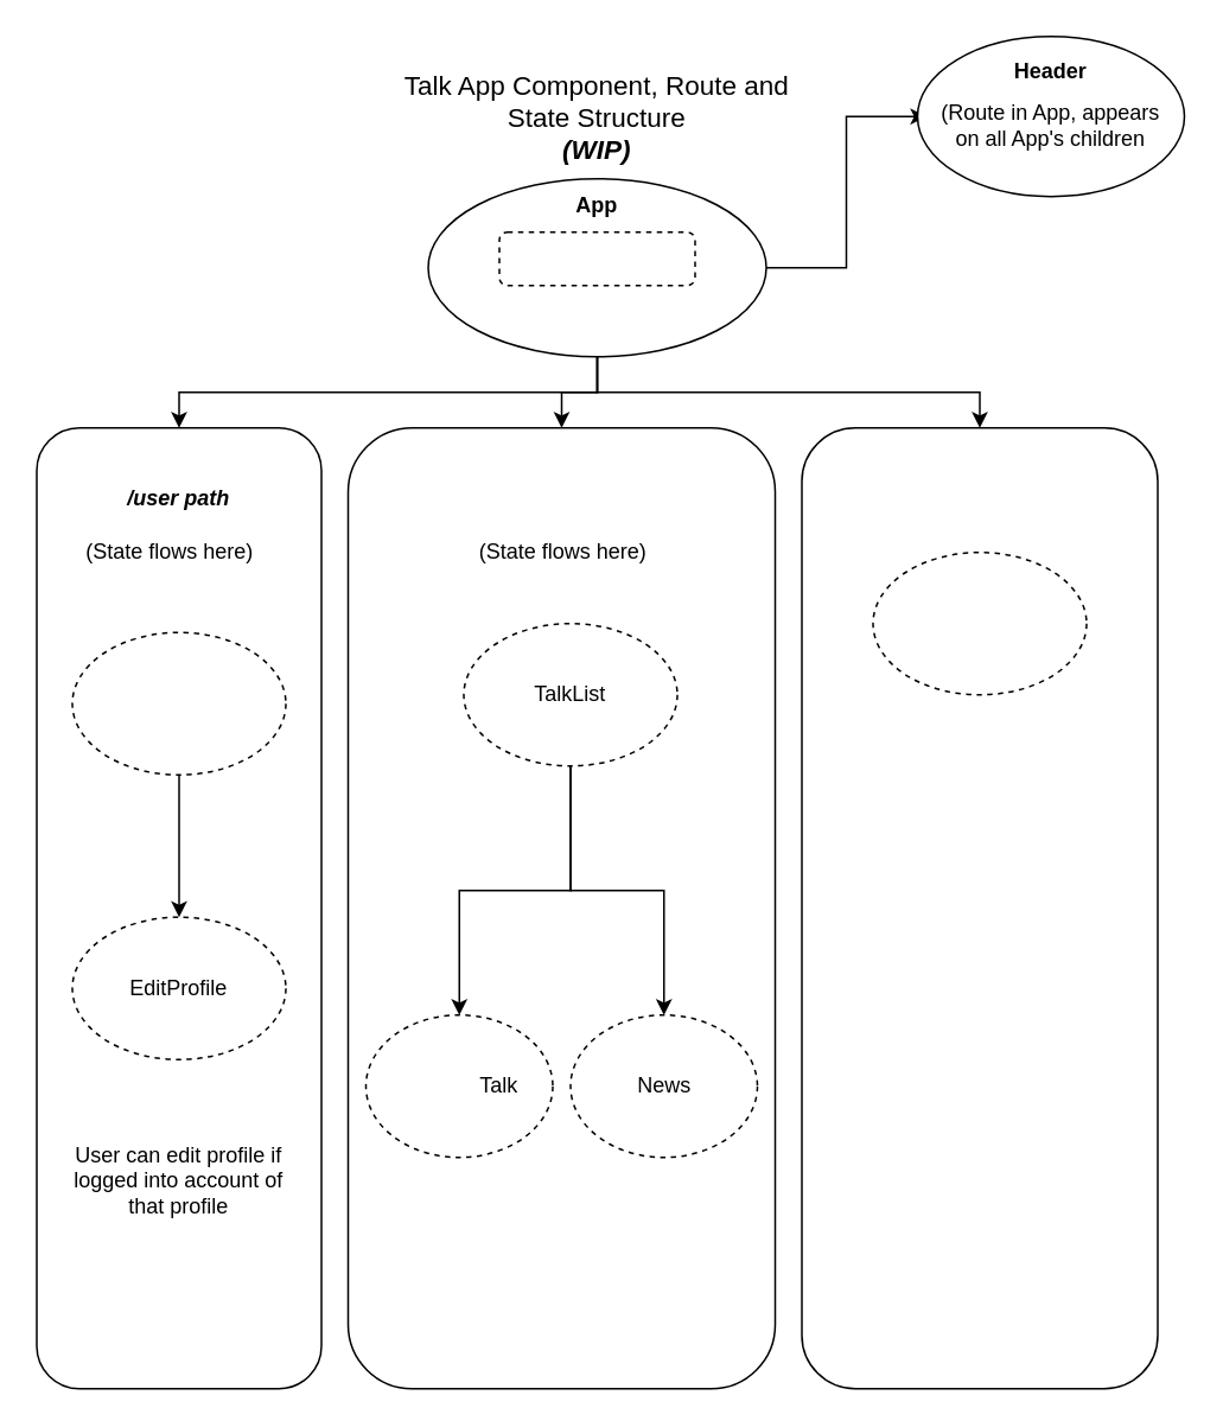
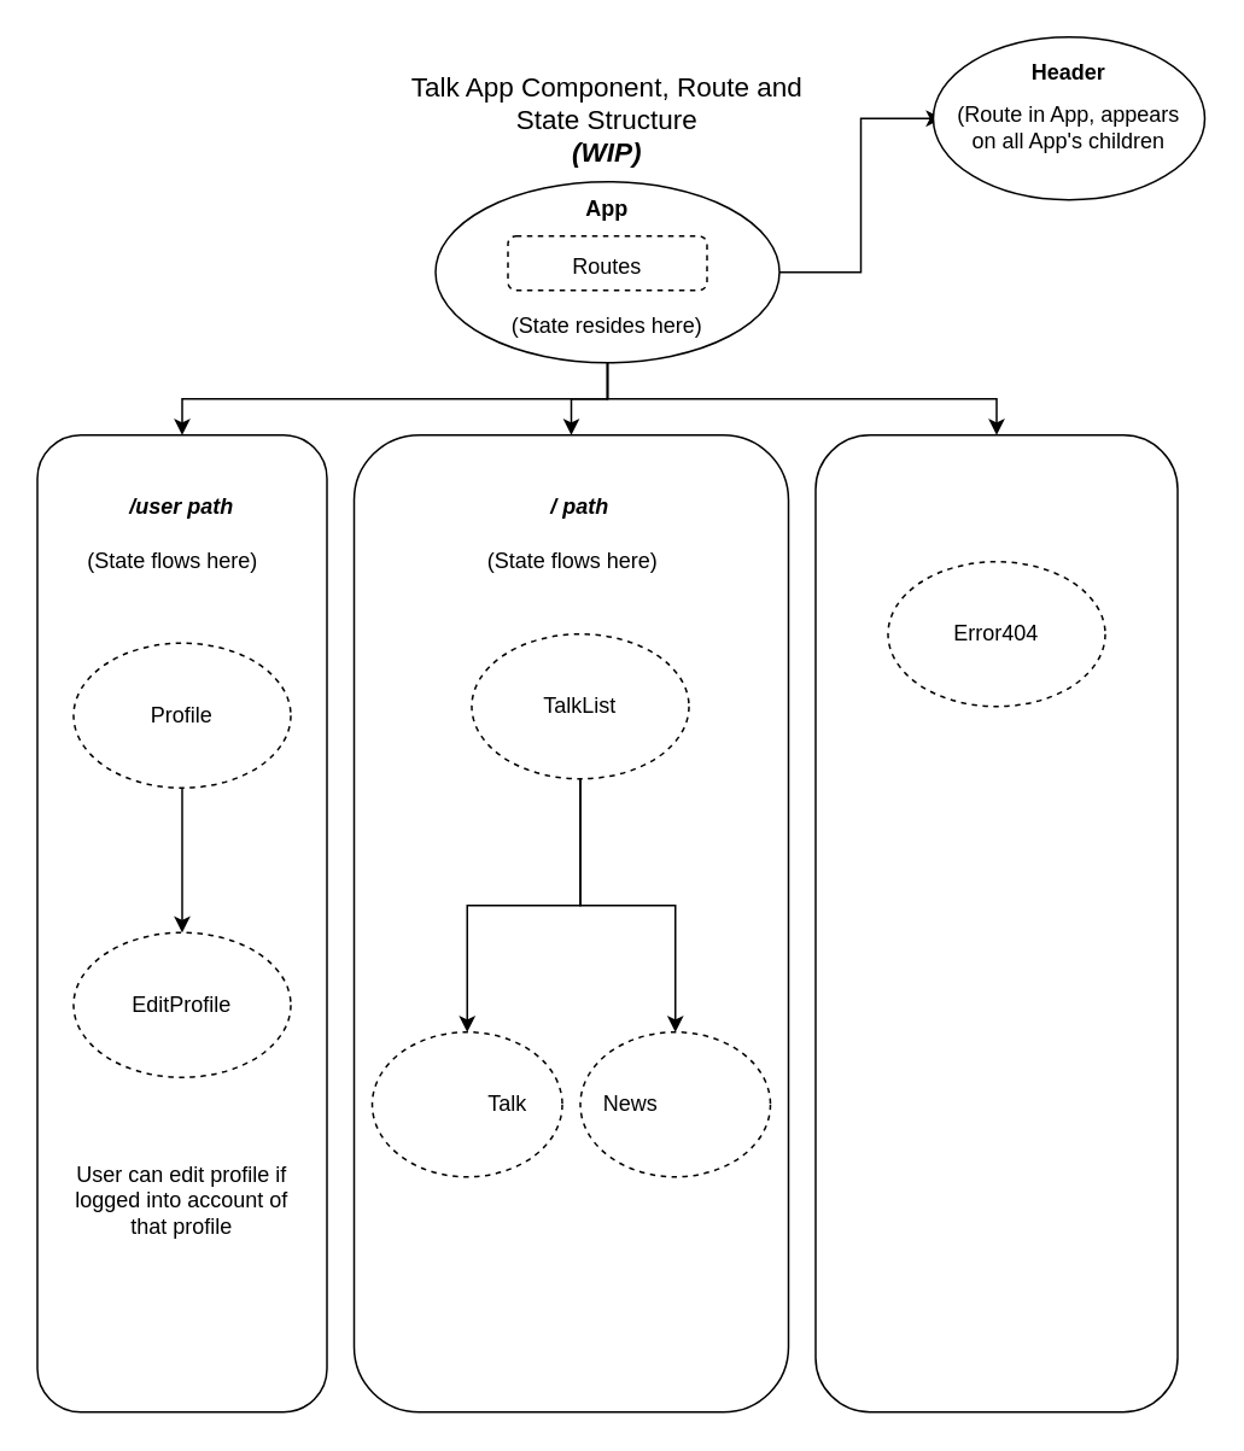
+ <mxCell id="16" value="Routes" style="text;html=1;strokeColor=none;fillColor=none;align=center;verticalAlign=middle;whiteSpace=wrap;rounded=0;" parent="1" vertex="1"><mxGeometry x="315" y="137" width="40" height="20" as="geometry" /></mxCell>
+ <mxCell id="21" value="(State resides here)" style="text;html=1;strokeColor=none;fillColor=none;align=center;verticalAlign=middle;whiteSpace=wrap;rounded=0;dashed=1;" parent="1" vertex="1"><mxGeometry x="275" y="170" width="120" height="20" as="geometry" /></mxCell>
+ <mxCell id="14" value="/ path" style="text;html=1;strokeColor=none;fillColor=none;align=center;verticalAlign=middle;whiteSpace=wrap;rounded=0;fontStyle=3" parent="1" vertex="1"><mxGeometry x="235" y="270" width="170" height="20" as="geometry" /></mxCell>
+ <mxCell id="27" value="Error404" style="text;html=1;strokeColor=none;fillColor=none;align=center;verticalAlign=middle;whiteSpace=wrap;rounded=0;dashed=1;" parent="1" vertex="1"><mxGeometry x="530" y="340" width="40" height="20" as="geometry" /></mxCell>
+ <mxCell id="34" value="Profile" style="text;html=1;strokeColor=none;fillColor=none;align=center;verticalAlign=middle;whiteSpace=wrap;rounded=0;dashed=1;" parent="1" vertex="1"><mxGeometry x="80" y="385" width="40" height="20" as="geometry" /></mxCell>
- <mxCell id="32" value="News" style="text;html=1;strokeColor=none;fillColor=none;align=center;verticalAlign=middle;whiteSpace=wrap;rounded=0;dashed=1;" parent="1" vertex="1"><mxGeometry x="352.5" y="600" width="40" height="20" as="geometry" /></mxCell>
+ <mxCell id="32" value="News" style="text;html=1;strokeColor=none;fillColor=none;align=center;verticalAlign=middle;whiteSpace=wrap;rounded=0;dashed=1;" parent="1" vertex="1"><mxGeometry x="327.5" y="600" width="40" height="20" as="geometry" /></mxCell>
